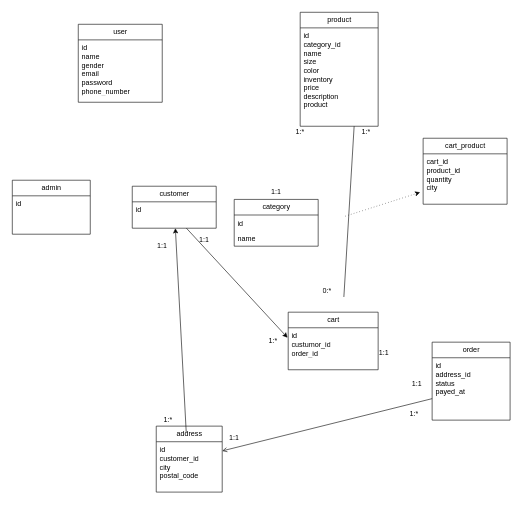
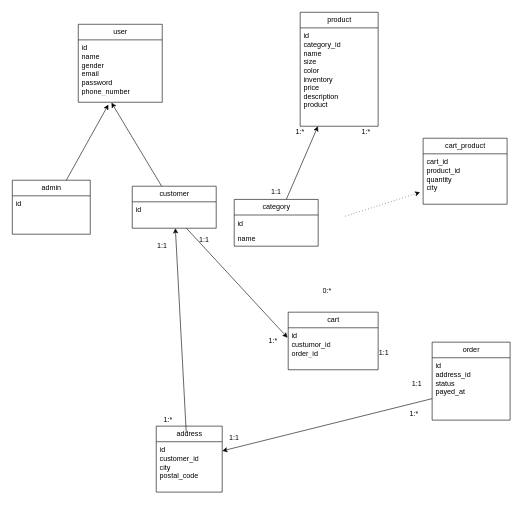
+ <mxCell id="4" style="edgeStyle=none;html=1;entryX=0.359;entryY=1.037;entryDx=0;entryDy=0;entryPerimeter=0;" parent="1" source="5" target="34" edge="1"><mxGeometry relative="1" as="geometry" /></mxCell>
+ <mxCell id="8" style="edgeStyle=none;html=1;entryX=0.395;entryY=1.006;entryDx=0;entryDy=0;entryPerimeter=0;" parent="1" source="9" target="34" edge="1"><mxGeometry relative="1" as="geometry" /></mxCell>
+ <mxCell id="23" style="edgeStyle=none;html=1;" parent="1" source="24" target="3" edge="1"><mxGeometry relative="1" as="geometry" /></mxCell>
- <mxCell id="40" value="" style="endArrow=none;html=1;exitX=0.674;exitY=0.983;exitDx=0;exitDy=0;exitPerimeter=0;entryX=0.692;entryY=1;entryDx=0;entryDy=0;entryPerimeter=0;" parent="1" source="17" target="3" edge="1"><mxGeometry width="50" height="50" relative="1" as="geometry"><mxPoint x="650" y="410" as="sourcePoint" /><mxPoint x="570" y="250" as="targetPoint" /></mxGeometry></mxCell>
- <mxCell id="38" style="edgeStyle=none;html=1;endArrow=open;" parent="1" source="12" target="15" edge="1"><mxGeometry relative="1" as="geometry" /></mxCell>
+ <mxCell id="38" style="edgeStyle=none;html=1;" parent="1" source="12" target="15" edge="1"><mxGeometry relative="1" as="geometry" /></mxCell>
